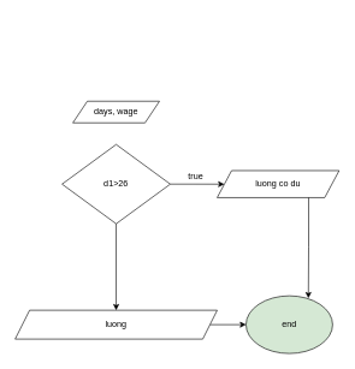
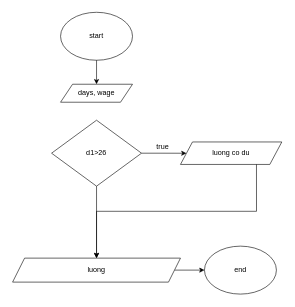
+ <mxCell id="2" value="start" style="ellipse;whiteSpace=wrap;html=1;" parent="1" vertex="1"><mxGeometry x="100" y="20" width="120" height="80" as="geometry" /></mxCell>
+ <mxCell id="4" style="edgeStyle=orthogonalEdgeStyle;rounded=0;orthogonalLoop=1;jettySize=auto;html=1;entryX=0.5;entryY=0;entryDx=0;entryDy=0;" parent="1" source="2" target="3" edge="1"><mxGeometry relative="1" as="geometry" /></mxCell>
- <mxCell id="13" style="edgeStyle=orthogonalEdgeStyle;rounded=0;orthogonalLoop=1;jettySize=auto;html=1;exitX=0.75;exitY=1;exitDx=0;exitDy=0;entryX=0.72;entryY=0.042;entryDx=0;entryDy=0;entryPerimeter=0;" edge="1" parent="1" source="10" target="11"><mxGeometry relative="1" as="geometry" /></mxCell>
+ <mxCell id="13" style="edgeStyle=orthogonalEdgeStyle;rounded=0;orthogonalLoop=1;jettySize=auto;html=1;exitX=0.75;exitY=1;exitDx=0;exitDy=0;" edge="1" parent="1" source="10" target="9"><mxGeometry relative="1" as="geometry" /></mxCell>
- <mxCell id="11" value="end" style="ellipse;whiteSpace=wrap;html=1;fillColor=#d5e8d4;" parent="1" vertex="1"><mxGeometry x="340" y="410" width="120" height="80" as="geometry" /></mxCell>
+ <mxCell id="11" value="end" style="ellipse;whiteSpace=wrap;html=1;" parent="1" vertex="1"><mxGeometry x="340" y="410" width="120" height="80" as="geometry" /></mxCell>
